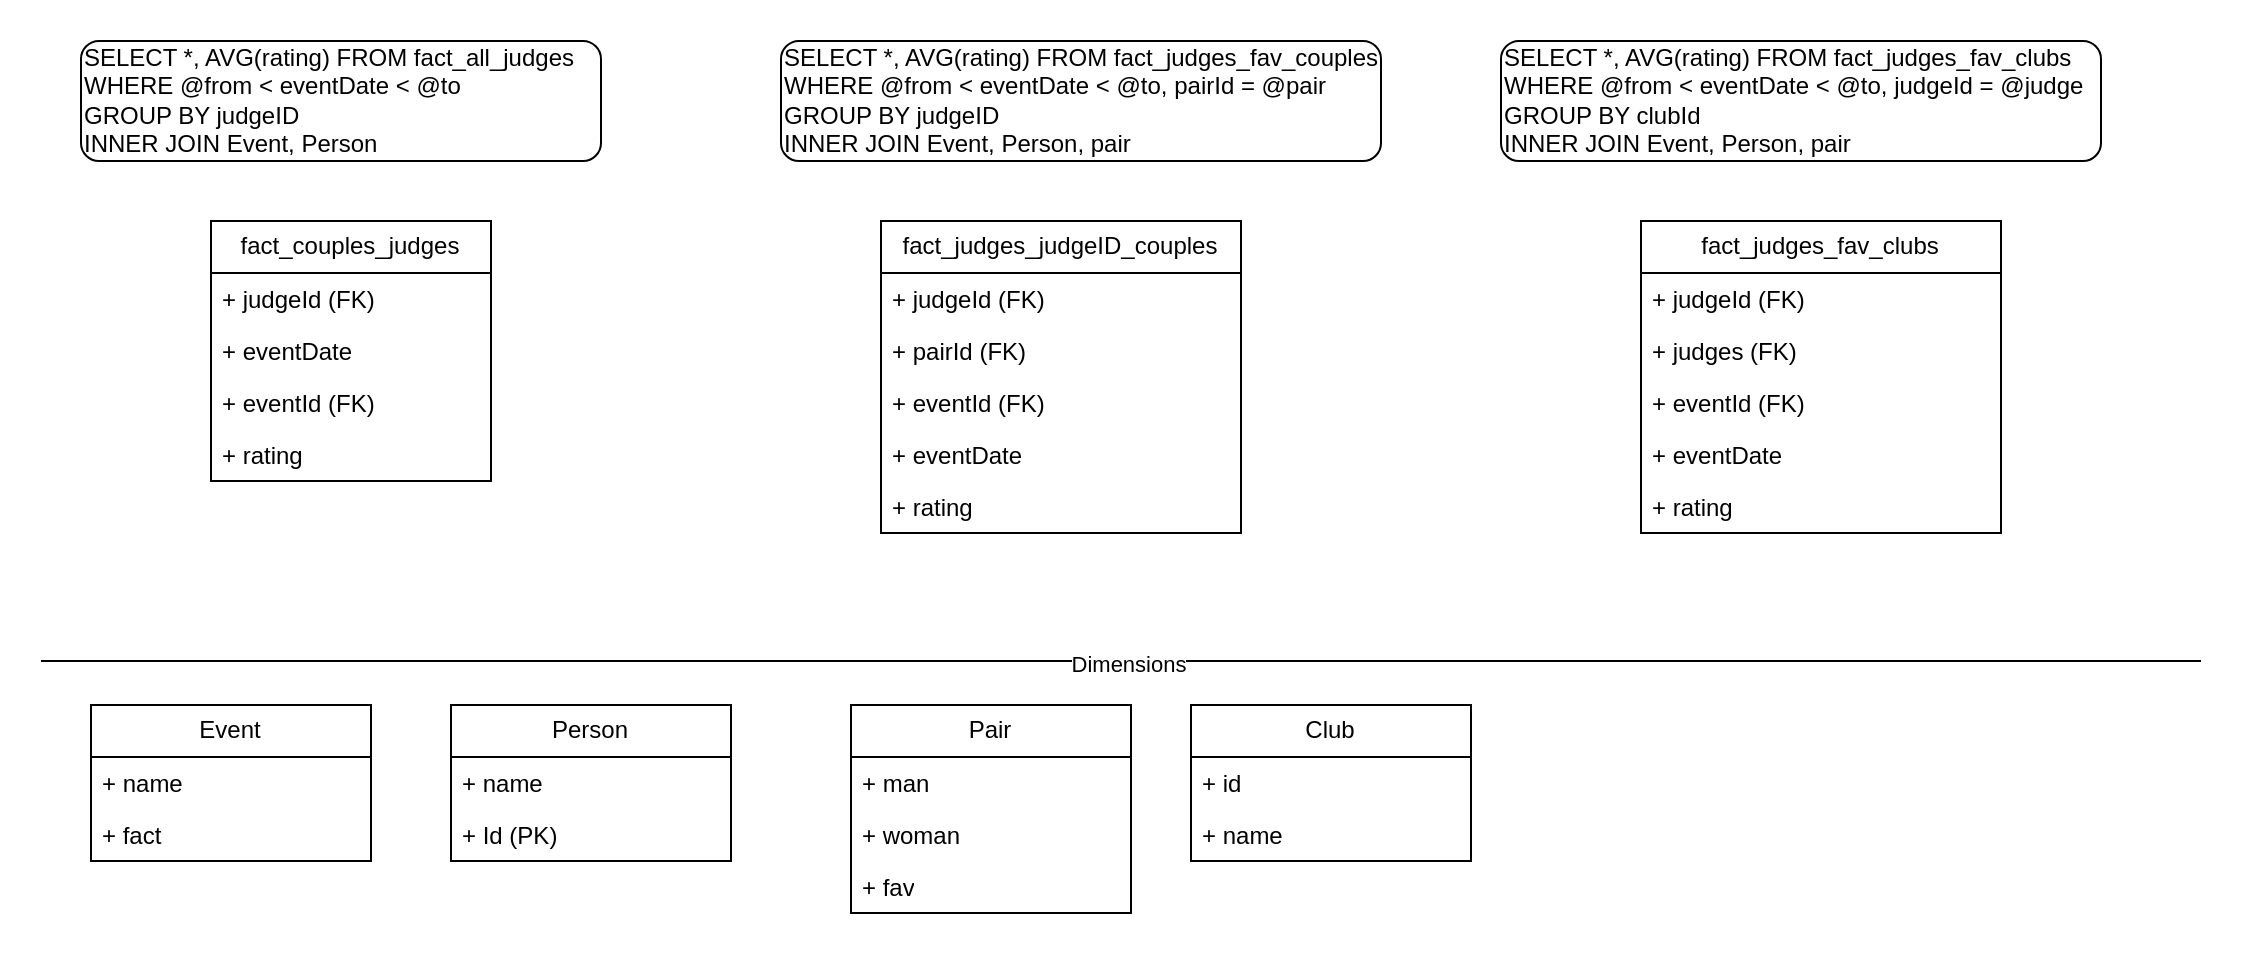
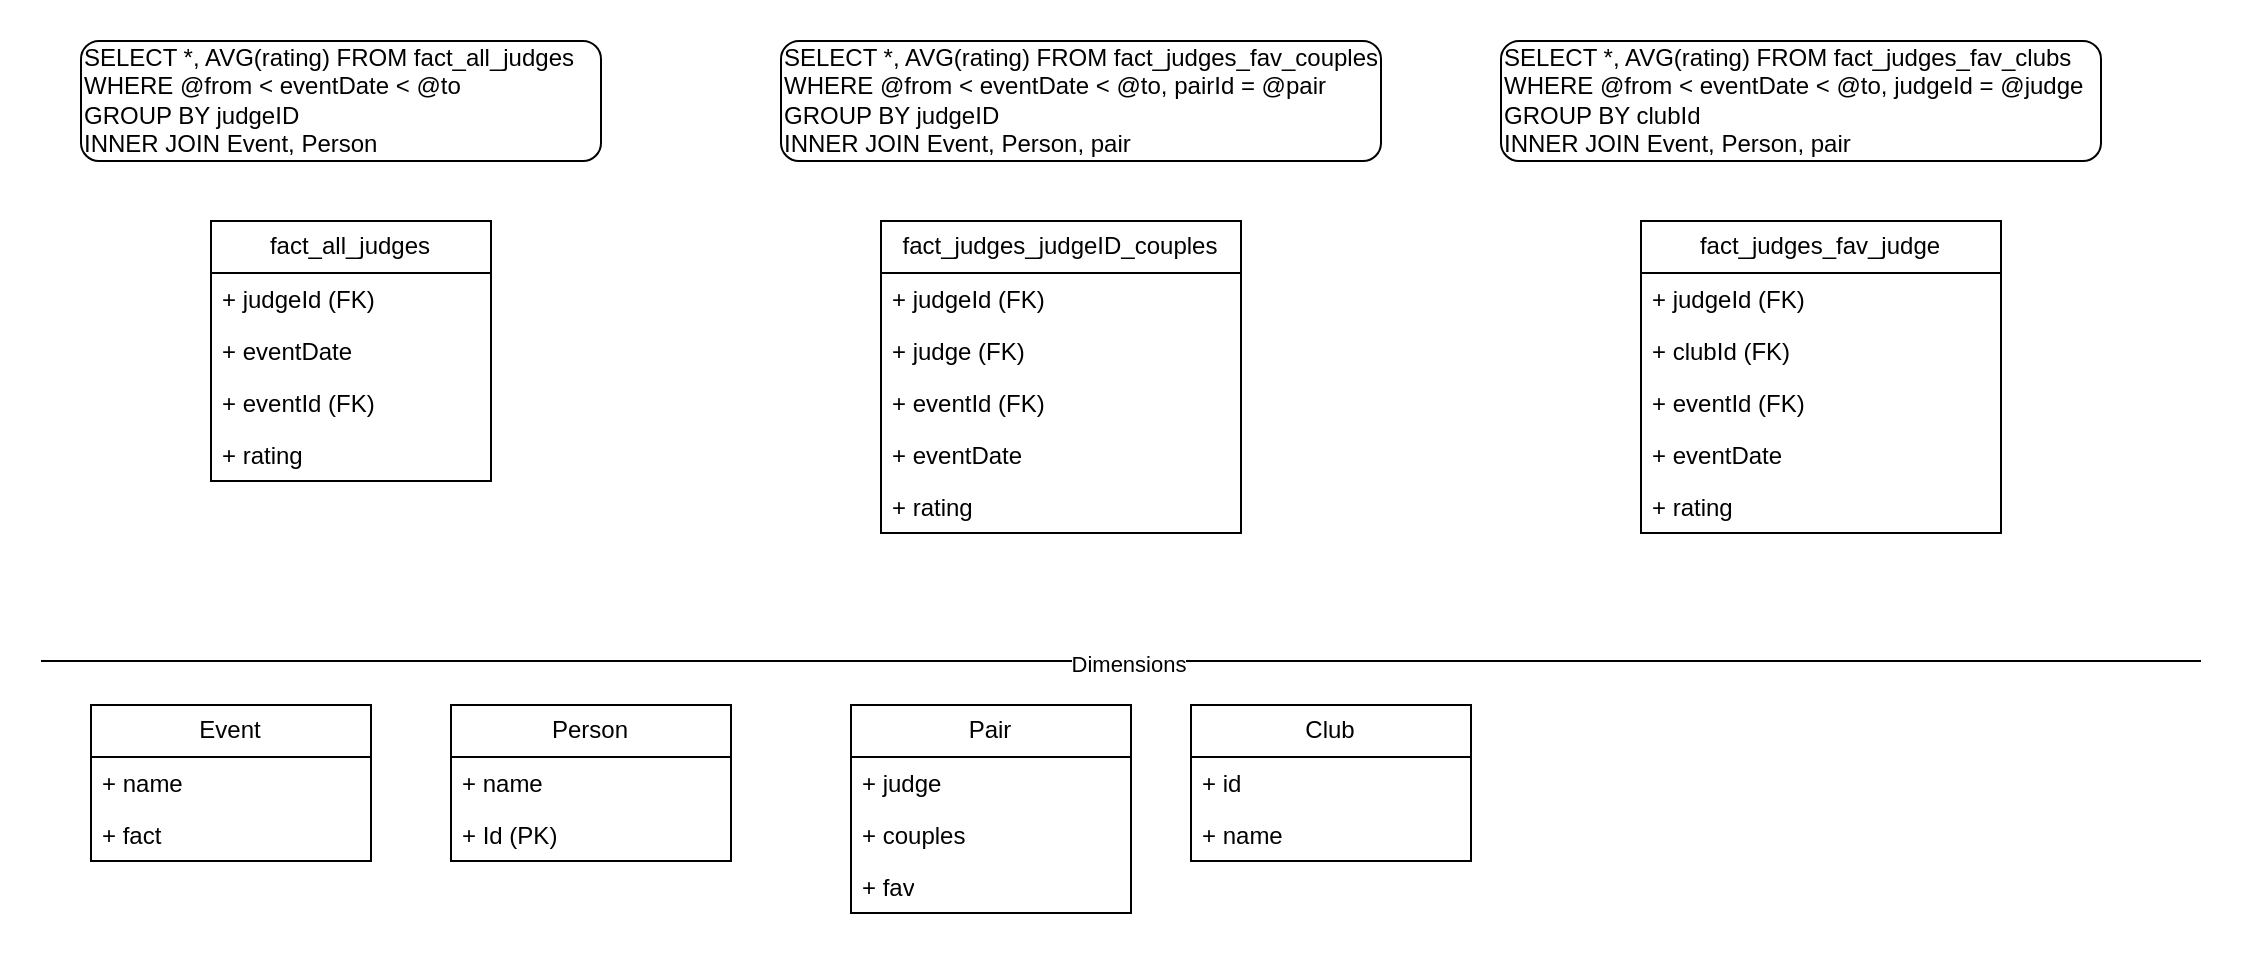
- <mxCell id="2" value="fact_couples_judges" style="swimlane;fontStyle=0;childLayout=stackLayout;horizontal=1;startSize=26;fillColor=none;horizontalStack=0;resizeParent=1;resizeParentMax=0;resizeLast=0;collapsible=1;marginBottom=0;whiteSpace=wrap;html=1;" parent="1" vertex="1"><mxGeometry x="105" y="110" width="140" height="130" as="geometry"><mxRectangle x="340" y="30" width="100" height="30" as="alternateBounds" /></mxGeometry></mxCell>
+ <mxCell id="2" value="fact_all_judges" style="swimlane;fontStyle=0;childLayout=stackLayout;horizontal=1;startSize=26;fillColor=none;horizontalStack=0;resizeParent=1;resizeParentMax=0;resizeLast=0;collapsible=1;marginBottom=0;whiteSpace=wrap;html=1;" parent="1" vertex="1"><mxGeometry x="105" y="110" width="140" height="130" as="geometry"><mxRectangle x="340" y="30" width="100" height="30" as="alternateBounds" /></mxGeometry></mxCell>
- <mxCell id="19" value="fact_judges_fav_clubs" style="swimlane;fontStyle=0;childLayout=stackLayout;horizontal=1;startSize=26;fillColor=none;horizontalStack=0;resizeParent=1;resizeParentMax=0;resizeLast=0;collapsible=1;marginBottom=0;whiteSpace=wrap;html=1;" parent="1" vertex="1"><mxGeometry x="820" y="110" width="180" height="156" as="geometry"><mxRectangle x="340" y="30" width="100" height="30" as="alternateBounds" /></mxGeometry></mxCell>
+ <mxCell id="19" value="fact_judges_fav_judge" style="swimlane;fontStyle=0;childLayout=stackLayout;horizontal=1;startSize=26;fillColor=none;horizontalStack=0;resizeParent=1;resizeParentMax=0;resizeLast=0;collapsible=1;marginBottom=0;whiteSpace=wrap;html=1;" parent="1" vertex="1"><mxGeometry x="820" y="110" width="180" height="156" as="geometry"><mxRectangle x="340" y="30" width="100" height="30" as="alternateBounds" /></mxGeometry></mxCell>
- <mxCell id="15" value="+ pairId (FK)" style="text;strokeColor=none;fillColor=none;align=left;verticalAlign=top;spacingLeft=4;spacingRight=4;overflow=hidden;rotatable=0;points=[[0,0.5],[1,0.5]];portConstraint=eastwest;whiteSpace=wrap;html=1;" parent="13" vertex="1"><mxGeometry y="52" width="180" height="26" as="geometry" /></mxCell>
+ <mxCell id="15" value="+ judge (FK)" style="text;strokeColor=none;fillColor=none;align=left;verticalAlign=top;spacingLeft=4;spacingRight=4;overflow=hidden;rotatable=0;points=[[0,0.5],[1,0.5]];portConstraint=eastwest;whiteSpace=wrap;html=1;" parent="13" vertex="1"><mxGeometry y="52" width="180" height="26" as="geometry" /></mxCell>
- <mxCell id="21" value="+ judges (FK)" style="text;strokeColor=none;fillColor=none;align=left;verticalAlign=top;spacingLeft=4;spacingRight=4;overflow=hidden;rotatable=0;points=[[0,0.5],[1,0.5]];portConstraint=eastwest;whiteSpace=wrap;html=1;" parent="19" vertex="1"><mxGeometry y="52" width="180" height="26" as="geometry" /></mxCell>
+ <mxCell id="21" value="+ clubId (FK)" style="text;strokeColor=none;fillColor=none;align=left;verticalAlign=top;spacingLeft=4;spacingRight=4;overflow=hidden;rotatable=0;points=[[0,0.5],[1,0.5]];portConstraint=eastwest;whiteSpace=wrap;html=1;" parent="19" vertex="1"><mxGeometry y="52" width="180" height="26" as="geometry" /></mxCell>
- <mxCell id="26" value="+ man" style="text;strokeColor=none;fillColor=none;align=left;verticalAlign=top;spacingLeft=4;spacingRight=4;overflow=hidden;rotatable=0;points=[[0,0.5],[1,0.5]];portConstraint=eastwest;whiteSpace=wrap;html=1;" parent="25" vertex="1"><mxGeometry y="26" width="140" height="26" as="geometry" /></mxCell>
+ <mxCell id="26" value="+ judge" style="text;strokeColor=none;fillColor=none;align=left;verticalAlign=top;spacingLeft=4;spacingRight=4;overflow=hidden;rotatable=0;points=[[0,0.5],[1,0.5]];portConstraint=eastwest;whiteSpace=wrap;html=1;" parent="25" vertex="1"><mxGeometry y="26" width="140" height="26" as="geometry" /></mxCell>
- <mxCell id="27" value="+ woman" style="text;strokeColor=none;fillColor=none;align=left;verticalAlign=top;spacingLeft=4;spacingRight=4;overflow=hidden;rotatable=0;points=[[0,0.5],[1,0.5]];portConstraint=eastwest;whiteSpace=wrap;html=1;" parent="25" vertex="1"><mxGeometry y="52" width="140" height="26" as="geometry" /></mxCell>
+ <mxCell id="27" value="+ couples" style="text;strokeColor=none;fillColor=none;align=left;verticalAlign=top;spacingLeft=4;spacingRight=4;overflow=hidden;rotatable=0;points=[[0,0.5],[1,0.5]];portConstraint=eastwest;whiteSpace=wrap;html=1;" parent="25" vertex="1"><mxGeometry y="52" width="140" height="26" as="geometry" /></mxCell>
